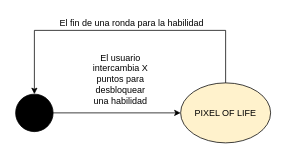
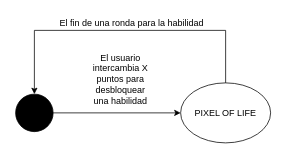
- <mxCell id="3" value="PIXEL OF LIFE" style="ellipse;whiteSpace=wrap;html=1;fillColor=#fff2cc;" vertex="1" parent="1"><mxGeometry x="240" y="110" width="120" height="80" as="geometry" /></mxCell>
+ <mxCell id="3" value="PIXEL OF LIFE" style="ellipse;whiteSpace=wrap;html=1;fillColor=#FFFFFF;" vertex="1" parent="1"><mxGeometry x="240" y="110" width="120" height="80" as="geometry" /></mxCell>
